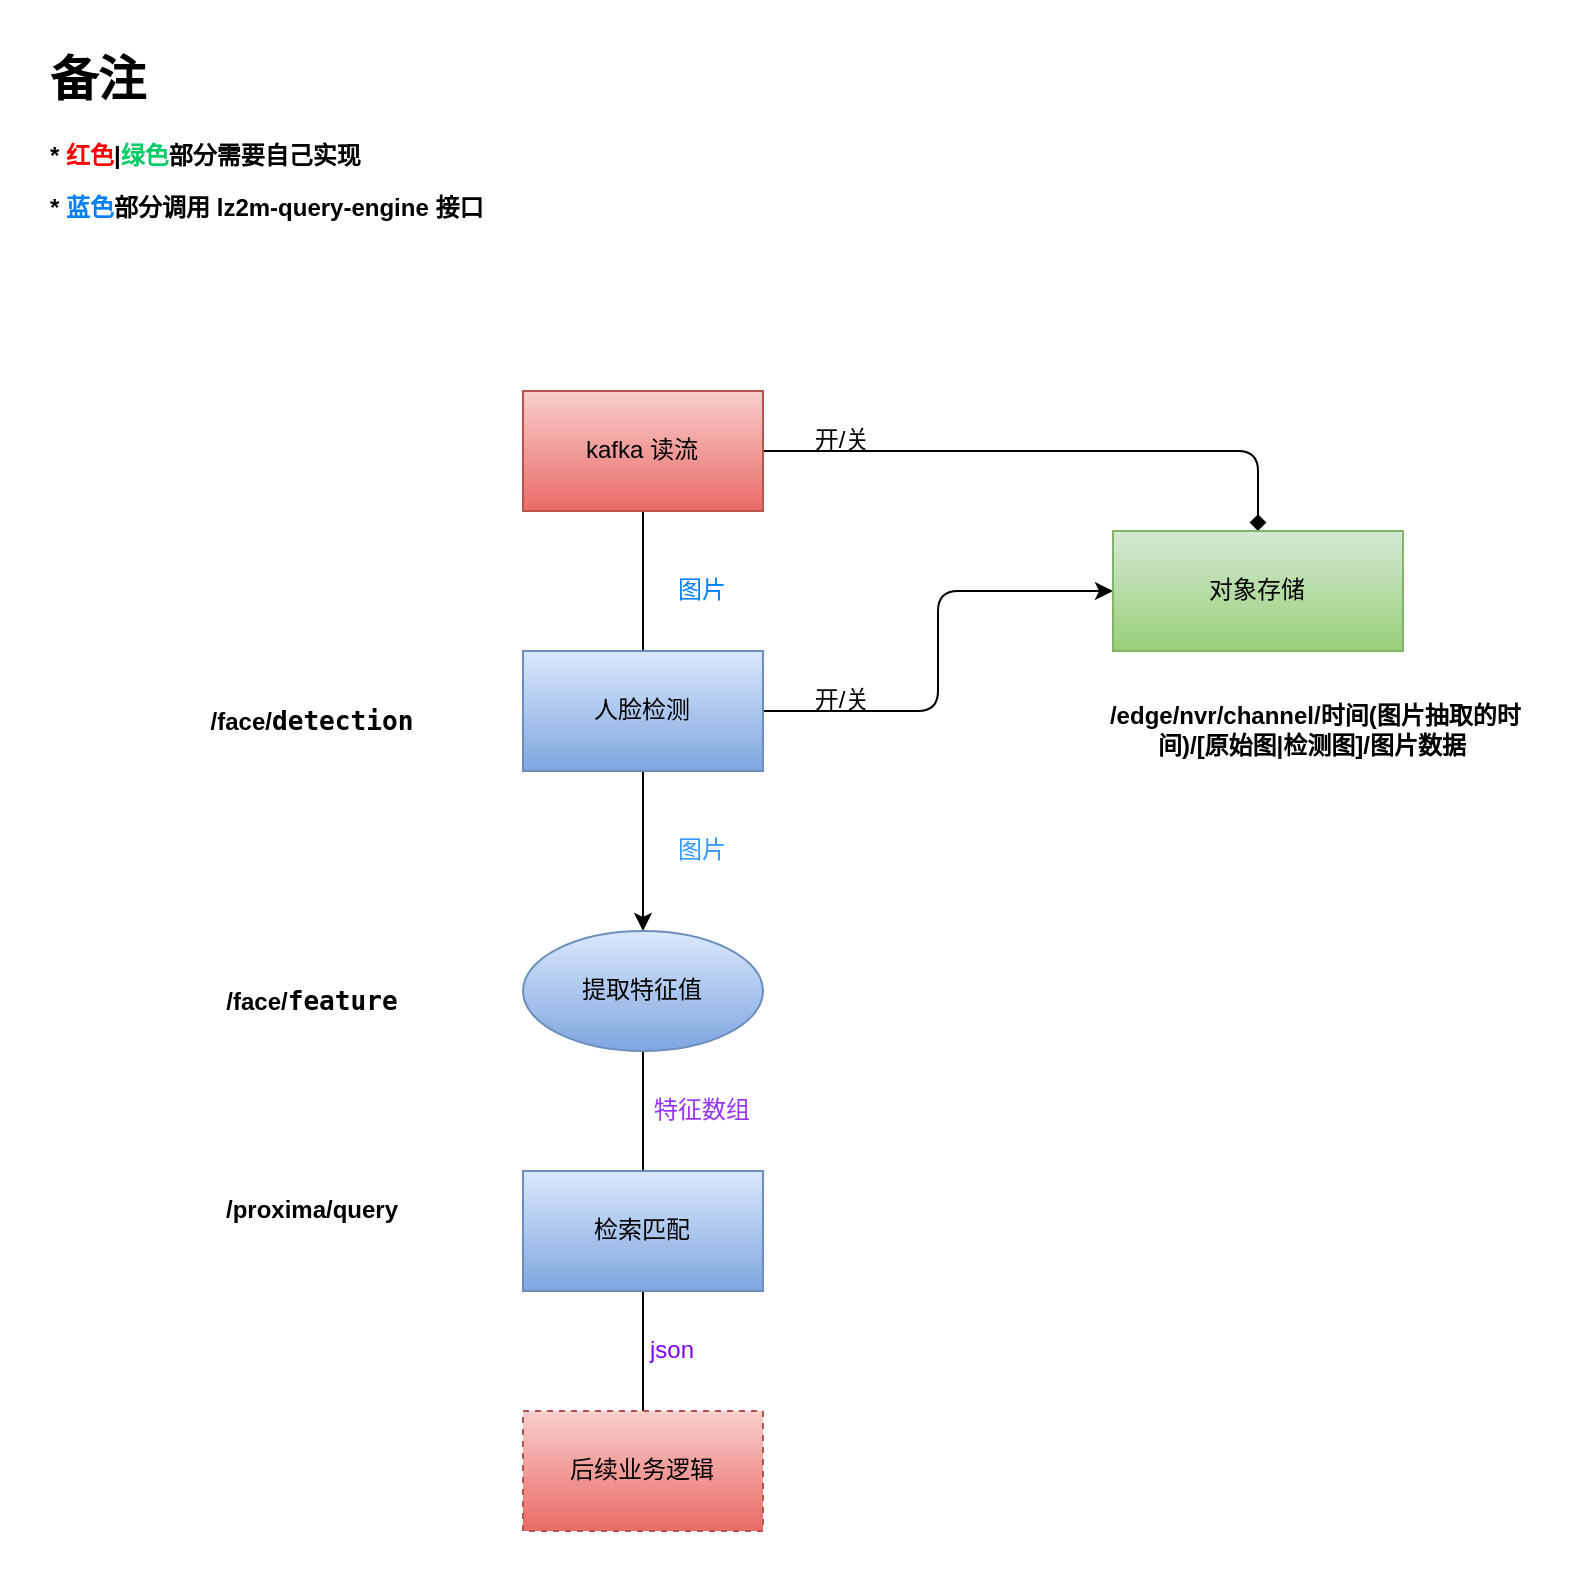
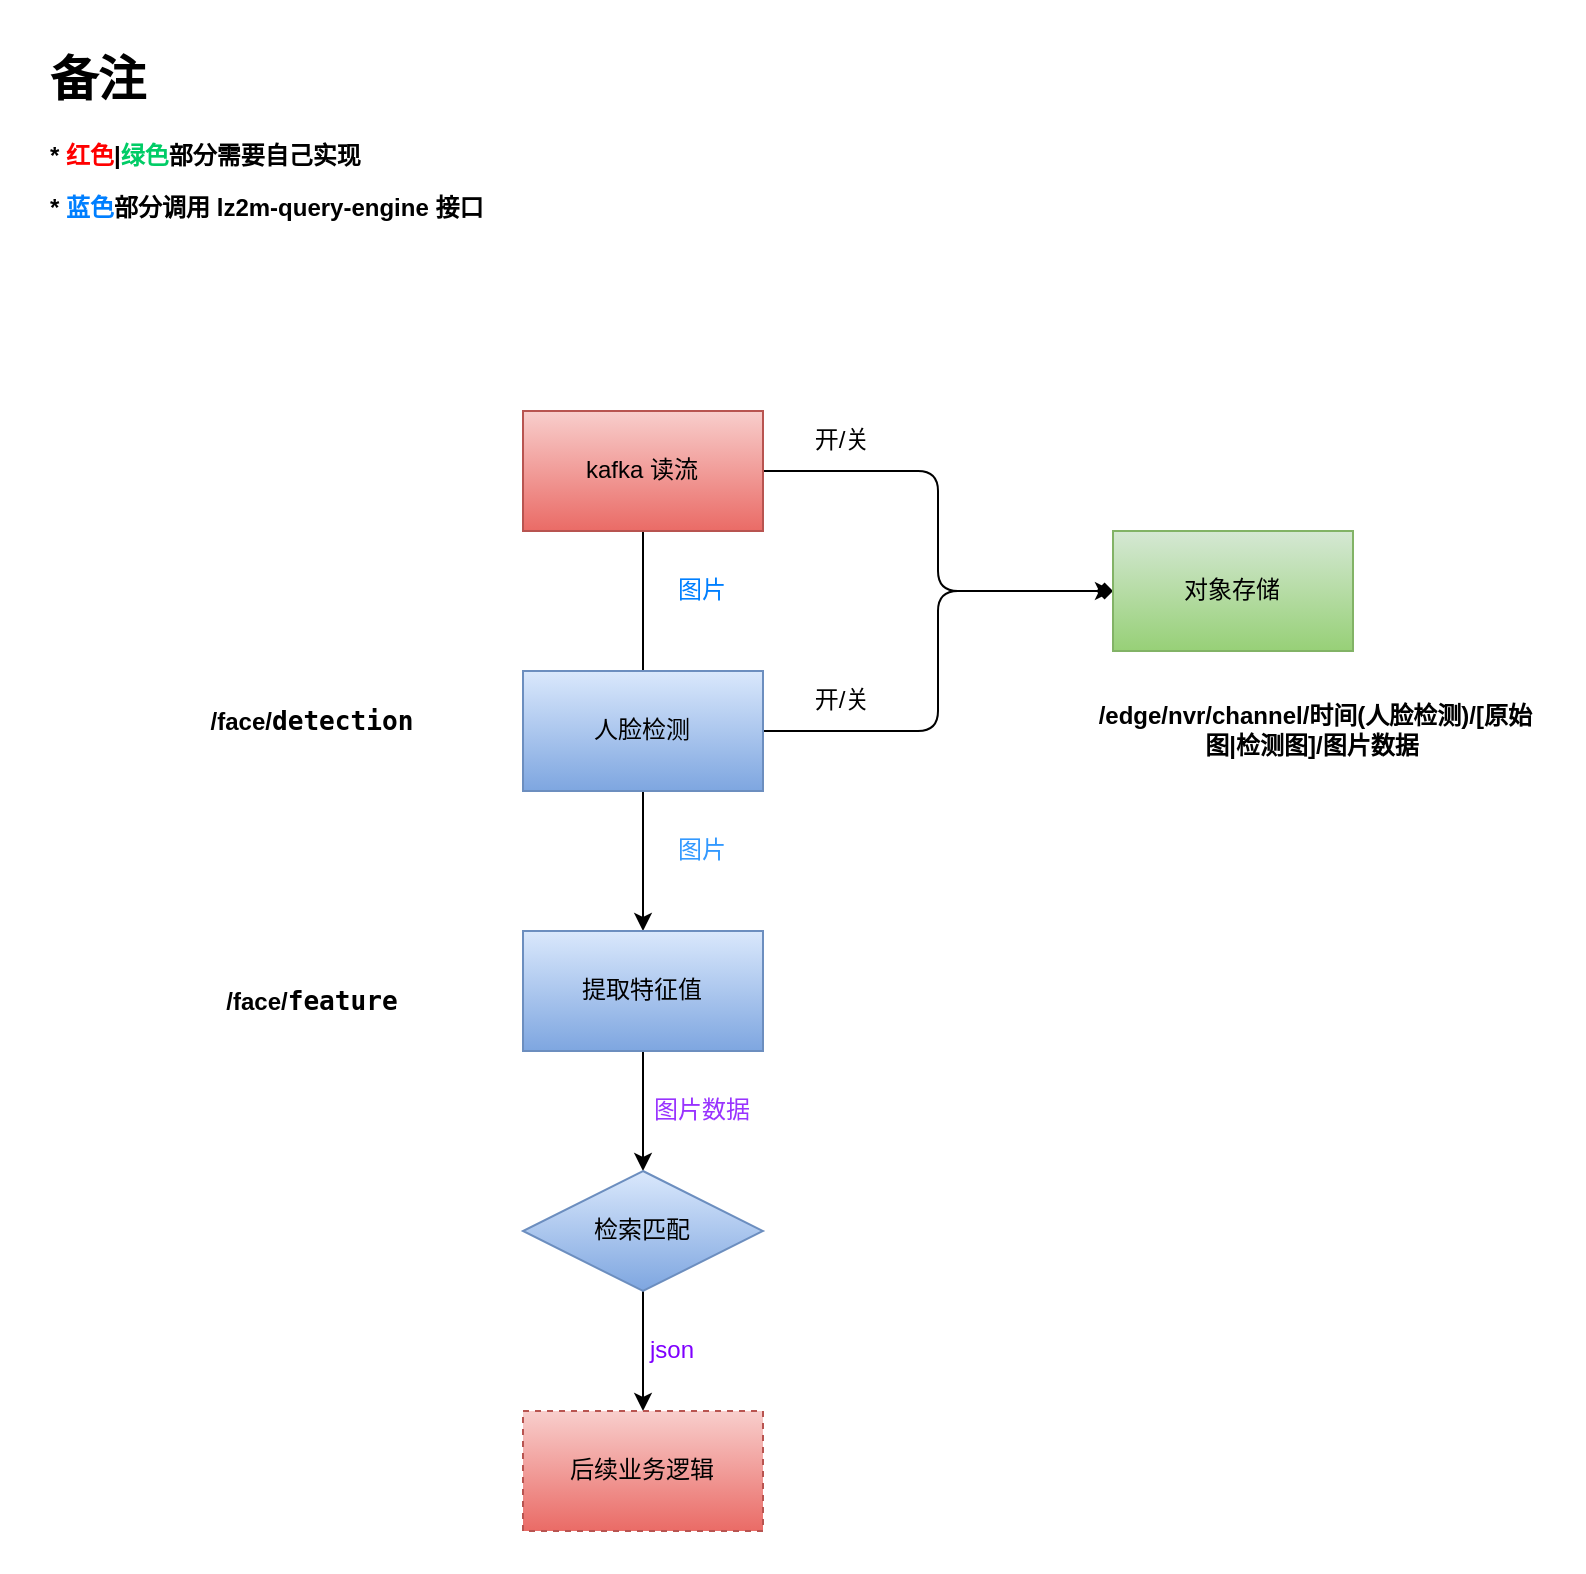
- <mxCell id="4" value="kafka 读流" style="whiteSpace=wrap;html=1;fillColor=#f8cecc;strokeColor=#b85450;gradientColor=#ea6b66;" vertex="1" parent="1"><mxGeometry x="261" y="195" width="120" height="60" as="geometry" /></mxCell>
+ <mxCell id="4" value="kafka 读流" style="whiteSpace=wrap;html=1;fillColor=#f8cecc;strokeColor=#b85450;gradientColor=#ea6b66;" vertex="1" parent="1"><mxGeometry x="261" y="205" width="120" height="60" as="geometry" /></mxCell>
- <mxCell id="12" value="对象存储" style="whiteSpace=wrap;html=1;fillColor=#d5e8d4;gradientColor=#97d077;strokeColor=#82b366;" vertex="1" parent="1"><mxGeometry x="556" y="265" width="145" height="60" as="geometry" /></mxCell>
+ <mxCell id="12" value="对象存储" style="whiteSpace=wrap;html=1;fillColor=#d5e8d4;gradientColor=#97d077;strokeColor=#82b366;" vertex="1" parent="1"><mxGeometry x="556" y="265" width="120" height="60" as="geometry" /></mxCell>
- <mxCell id="7" value="人脸检测" style="whiteSpace=wrap;html=1;fillColor=#dae8fc;gradientColor=#7ea6e0;strokeColor=#6c8ebf;" vertex="1" parent="1"><mxGeometry x="261" y="325" width="120" height="60" as="geometry" /></mxCell>
+ <mxCell id="7" value="人脸检测" style="whiteSpace=wrap;html=1;fillColor=#dae8fc;gradientColor=#7ea6e0;strokeColor=#6c8ebf;" vertex="1" parent="1"><mxGeometry x="261" y="335" width="120" height="60" as="geometry" /></mxCell>
- <mxCell id="15" value="&lt;div class=&quot;lake-content&quot;&gt;&lt;span class=&quot;ne-text&quot;&gt;&amp;nbsp;/edge/nvr/channel/时间(图片抽取的时间)/[原始图|检测图]/图片数据&lt;/span&gt;&lt;/div&gt;" style="text;html=1;strokeColor=none;fillColor=none;align=center;verticalAlign=middle;whiteSpace=wrap;fontStyle=1;" vertex="1" parent="1"><mxGeometry x="541" y="345" width="230" height="40" as="geometry" /></mxCell>
+ <mxCell id="15" value="&lt;div class=&quot;lake-content&quot;&gt;&lt;span class=&quot;ne-text&quot;&gt;&amp;nbsp;/edge/nvr/channel/时间(人脸检测)/[原始图|检测图]/图片数据&lt;/span&gt;&lt;/div&gt;" style="text;html=1;strokeColor=none;fillColor=none;align=center;verticalAlign=middle;whiteSpace=wrap;fontStyle=1;" vertex="1" parent="1"><mxGeometry x="541" y="345" width="230" height="40" as="geometry" /></mxCell>
- <mxCell id="9" value="提取特征值" style="ellipse;whiteSpace=wrap;html=1;fillColor=#dae8fc;gradientColor=#7ea6e0;strokeColor=#6c8ebf;" vertex="1" parent="1"><mxGeometry x="261" y="465" width="120" height="60" as="geometry" /></mxCell>
+ <mxCell id="9" value="提取特征值" style="whiteSpace=wrap;html=1;fillColor=#dae8fc;gradientColor=#7ea6e0;strokeColor=#6c8ebf;" vertex="1" parent="1"><mxGeometry x="261" y="465" width="120" height="60" as="geometry" /></mxCell>
- <mxCell id="23" value="特征数组" style="text;html=1;strokeColor=none;fillColor=none;align=center;verticalAlign=middle;whiteSpace=wrap;rounded=0;sketch=0;fontColor=#9933FF;" vertex="1" parent="1"><mxGeometry x="321" y="540" width="60" height="30" as="geometry" /></mxCell>
+ <mxCell id="23" value="图片数据" style="text;html=1;strokeColor=none;fillColor=none;align=center;verticalAlign=middle;whiteSpace=wrap;rounded=0;sketch=0;fontColor=#9933FF;" vertex="1" parent="1"><mxGeometry x="321" y="540" width="60" height="30" as="geometry" /></mxCell>
- <mxCell id="8" style="edgeStyle=orthogonalEdgeStyle;orthogonalLoop=1;jettySize=auto;html=1;endArrow=none;" edge="1" parent="1" source="9" target="11"><mxGeometry relative="1" as="geometry" /></mxCell>
+ <mxCell id="8" style="edgeStyle=orthogonalEdgeStyle;orthogonalLoop=1;jettySize=auto;html=1;" edge="1" parent="1" source="9" target="11"><mxGeometry relative="1" as="geometry" /></mxCell>
- <mxCell id="19" value="/proxima/query" style="text;html=1;strokeColor=none;fillColor=none;align=center;verticalAlign=middle;whiteSpace=wrap;fontStyle=1;" vertex="1" parent="1"><mxGeometry x="96" y="590" width="120" height="30" as="geometry" /></mxCell>
- <mxCell id="11" value="检索匹配" style="whiteSpace=wrap;html=1;fillColor=#dae8fc;gradientColor=#7ea6e0;strokeColor=#6c8ebf;" vertex="1" parent="1"><mxGeometry x="261" y="585" width="120" height="60" as="geometry" /></mxCell>
+ <mxCell id="11" value="检索匹配" style="rhombus;whiteSpace=wrap;html=1;fillColor=#dae8fc;gradientColor=#7ea6e0;strokeColor=#6c8ebf;" vertex="1" parent="1"><mxGeometry x="261" y="585" width="120" height="60" as="geometry" /></mxCell>
- <mxCell id="10" style="edgeStyle=orthogonalEdgeStyle;orthogonalLoop=1;jettySize=auto;html=1;entryX=0.5;entryY=0;entryDx=0;entryDy=0;endArrow=none;" edge="1" parent="1" source="11" target="16"><mxGeometry relative="1" as="geometry" /></mxCell>
+ <mxCell id="10" style="edgeStyle=orthogonalEdgeStyle;orthogonalLoop=1;jettySize=auto;html=1;entryX=0.5;entryY=0;entryDx=0;entryDy=0;" edge="1" parent="1" source="11" target="16"><mxGeometry relative="1" as="geometry" /></mxCell>
